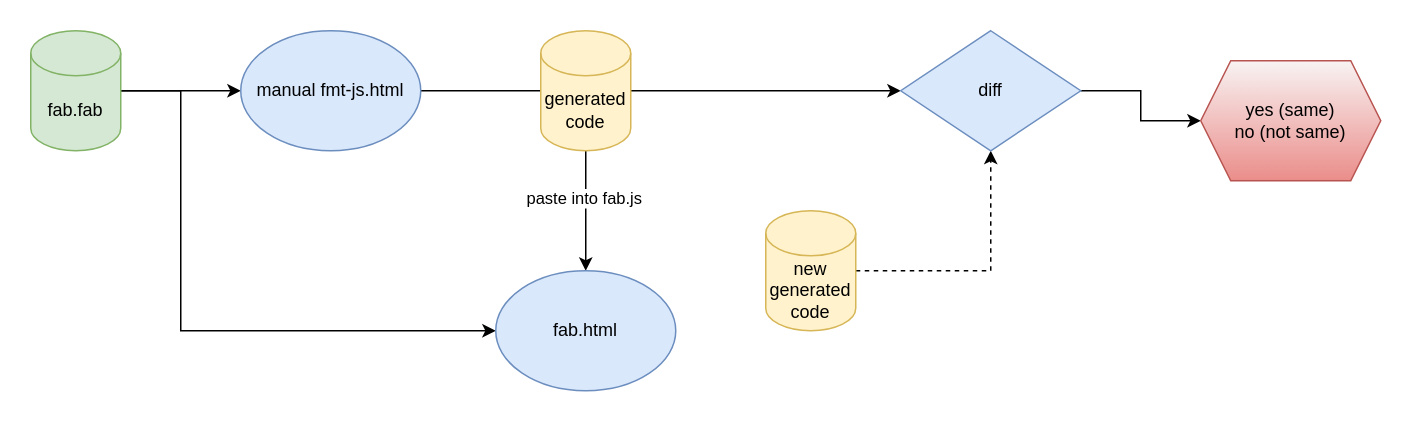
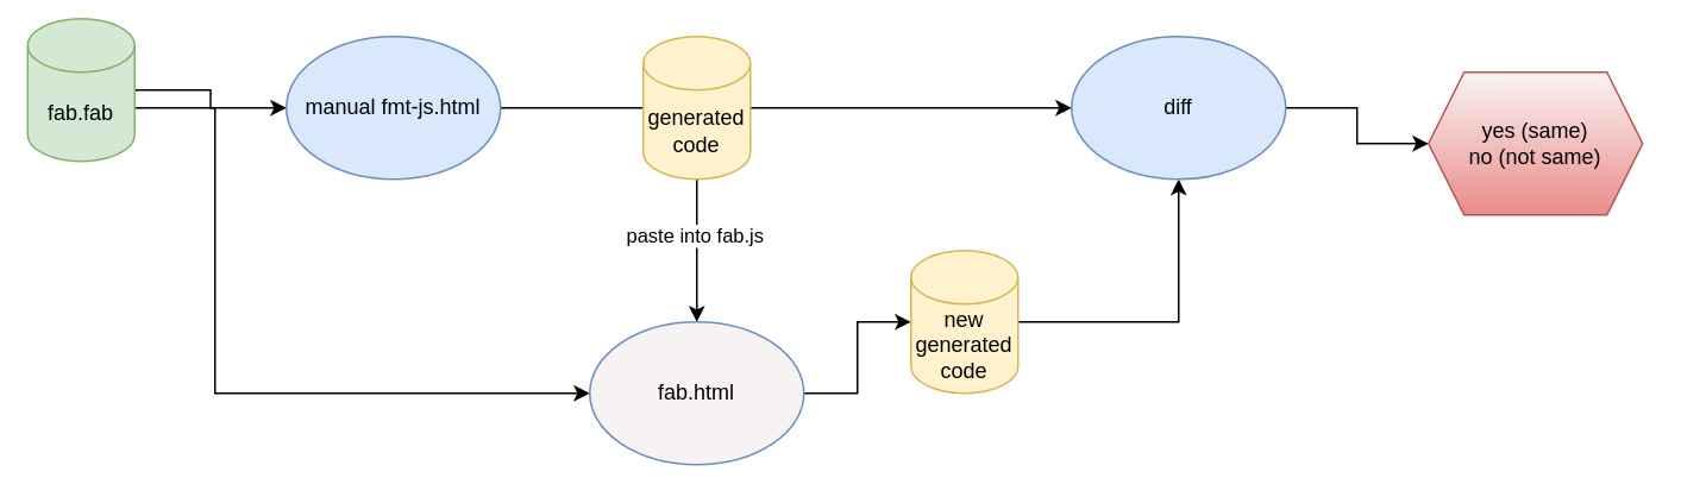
- <mxCell id="4" value="fab.fab" style="shape=cylinder3;whiteSpace=wrap;html=1;boundedLbl=1;backgroundOutline=1;size=15;fillColor=#d5e8d4;strokeColor=#82b366;" vertex="1" parent="1"><mxGeometry x="20" y="20" width="60" height="80" as="geometry" /></mxCell>
+ <mxCell id="4" value="fab.fab" style="shape=cylinder3;whiteSpace=wrap;html=1;boundedLbl=1;backgroundOutline=1;size=15;fillColor=#d5e8d4;strokeColor=#82b366;" vertex="1" parent="1"><mxGeometry x="15" y="10" width="60" height="80" as="geometry" /></mxCell>
- <mxCell id="16" value="diff" style="rhombus;whiteSpace=wrap;html=1;fillColor=#dae8fc;strokeColor=#6c8ebf;" vertex="1" parent="1"><mxGeometry x="600" y="20" width="120" height="80" as="geometry" /></mxCell>
+ <mxCell id="16" value="diff" style="ellipse;whiteSpace=wrap;html=1;fillColor=#dae8fc;strokeColor=#6c8ebf;" vertex="1" parent="1"><mxGeometry x="600" y="20" width="120" height="80" as="geometry" /></mxCell>
- <mxCell id="13" style="edgeStyle=orthogonalEdgeStyle;rounded=0;orthogonalLoop=1;jettySize=auto;html=1;exitX=1;exitY=0.5;exitDx=0;exitDy=0;exitPerimeter=0;entryX=0.5;entryY=1;entryDx=0;entryDy=0;dashed=1;" edge="1" parent="1" source="14" target="16"><mxGeometry relative="1" as="geometry" /></mxCell>
+ <mxCell id="13" style="edgeStyle=orthogonalEdgeStyle;rounded=0;orthogonalLoop=1;jettySize=auto;html=1;exitX=1;exitY=0.5;exitDx=0;exitDy=0;exitPerimeter=0;entryX=0.5;entryY=1;entryDx=0;entryDy=0;" edge="1" parent="1" source="14" target="16"><mxGeometry relative="1" as="geometry" /></mxCell>
+ <mxCell id="11" style="edgeStyle=orthogonalEdgeStyle;rounded=0;orthogonalLoop=1;jettySize=auto;html=1;exitX=1;exitY=0.5;exitDx=0;exitDy=0;entryX=0;entryY=0.5;entryDx=0;entryDy=0;entryPerimeter=0;" edge="1" parent="1" source="12" target="14"><mxGeometry relative="1" as="geometry" /></mxCell>
- <mxCell id="12" value="fab.html" style="ellipse;whiteSpace=wrap;html=1;fillColor=#dae8fc;strokeColor=#6c8ebf;" vertex="1" parent="1"><mxGeometry x="330" y="180" width="120" height="80" as="geometry" /></mxCell>
+ <mxCell id="12" value="fab.html" style="ellipse;whiteSpace=wrap;html=1;fillColor=#f8f3f3;strokeColor=#6c8ebf;" vertex="1" parent="1"><mxGeometry x="330" y="180" width="120" height="80" as="geometry" /></mxCell>
